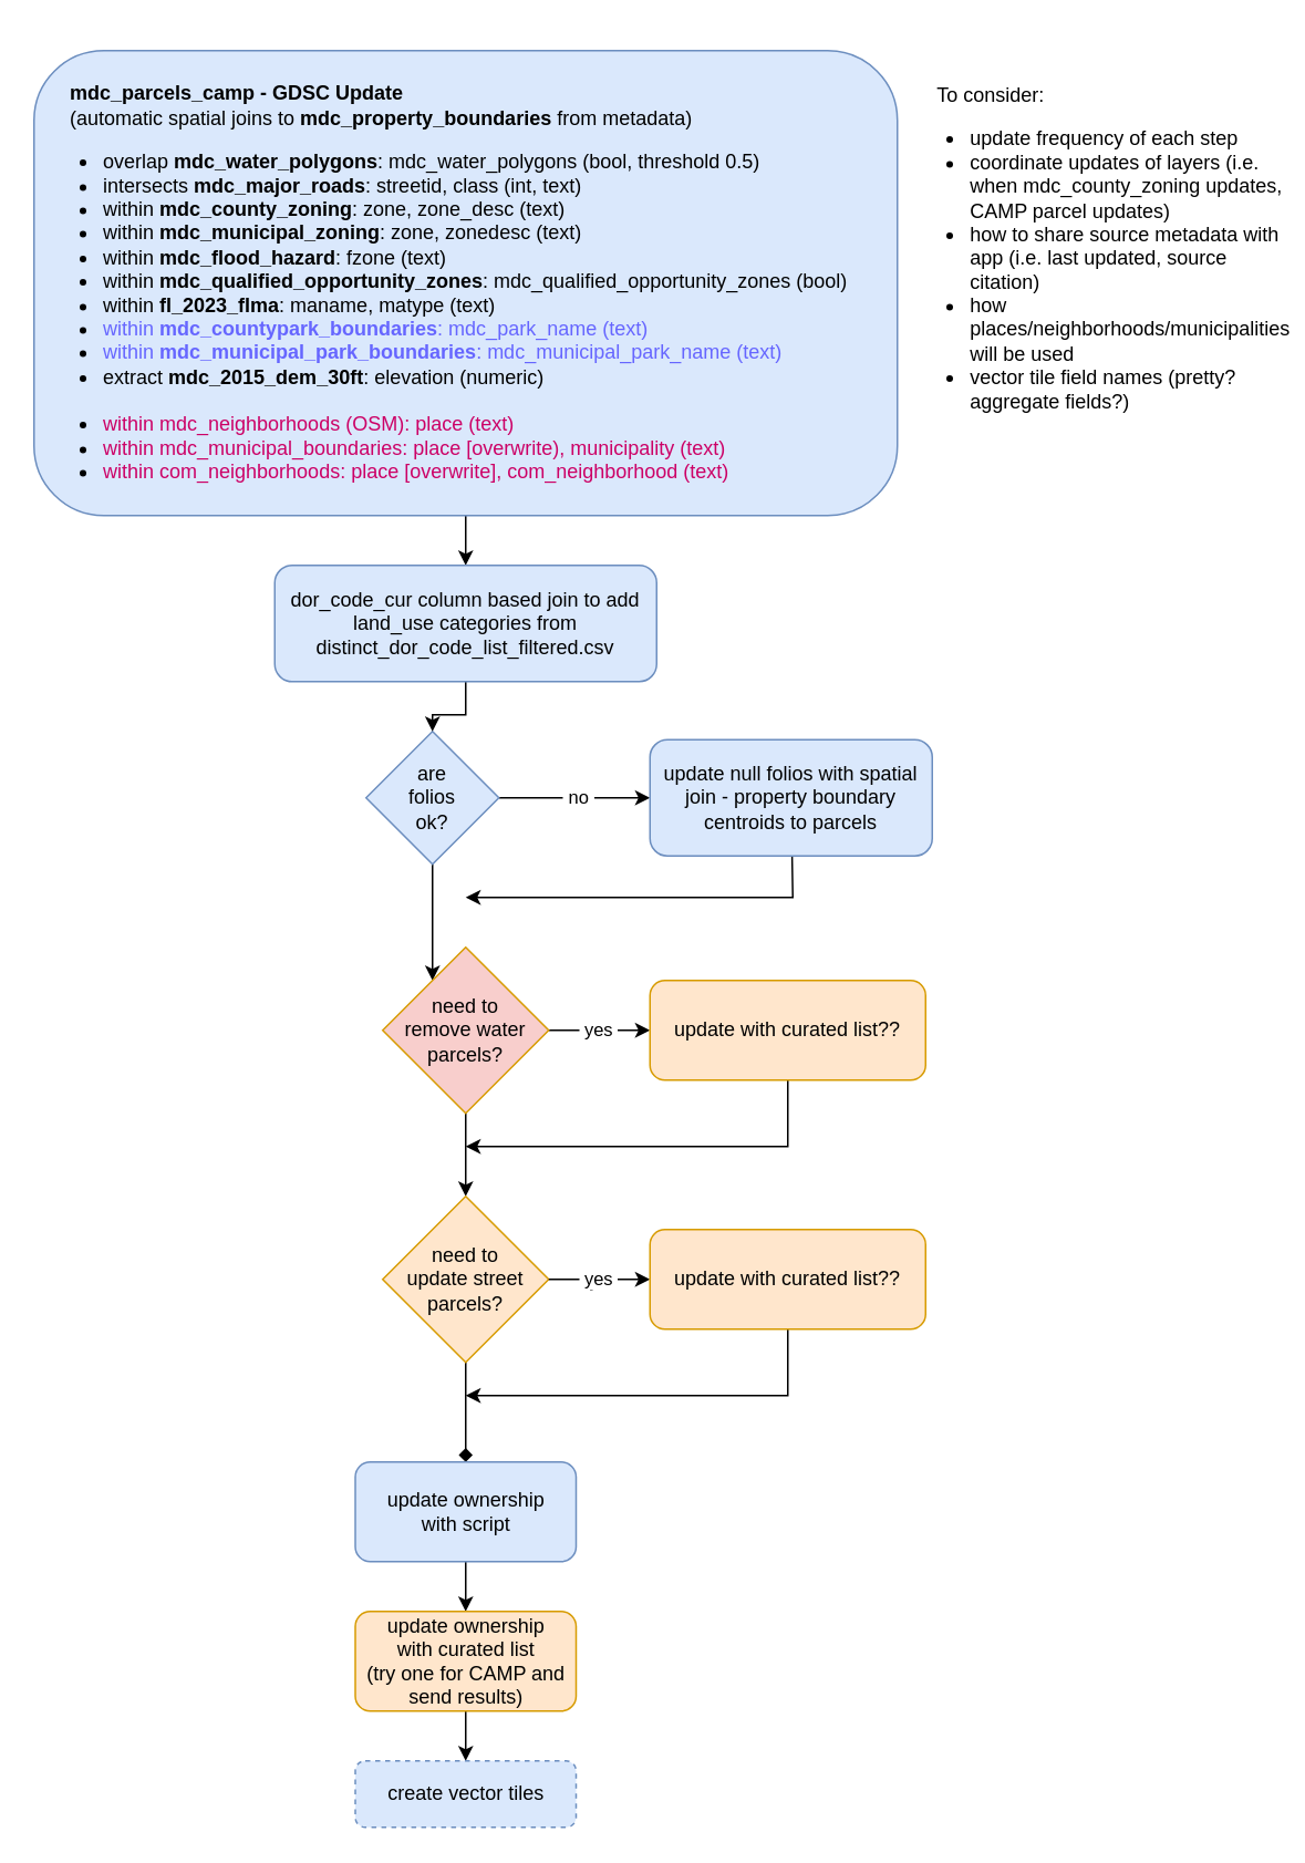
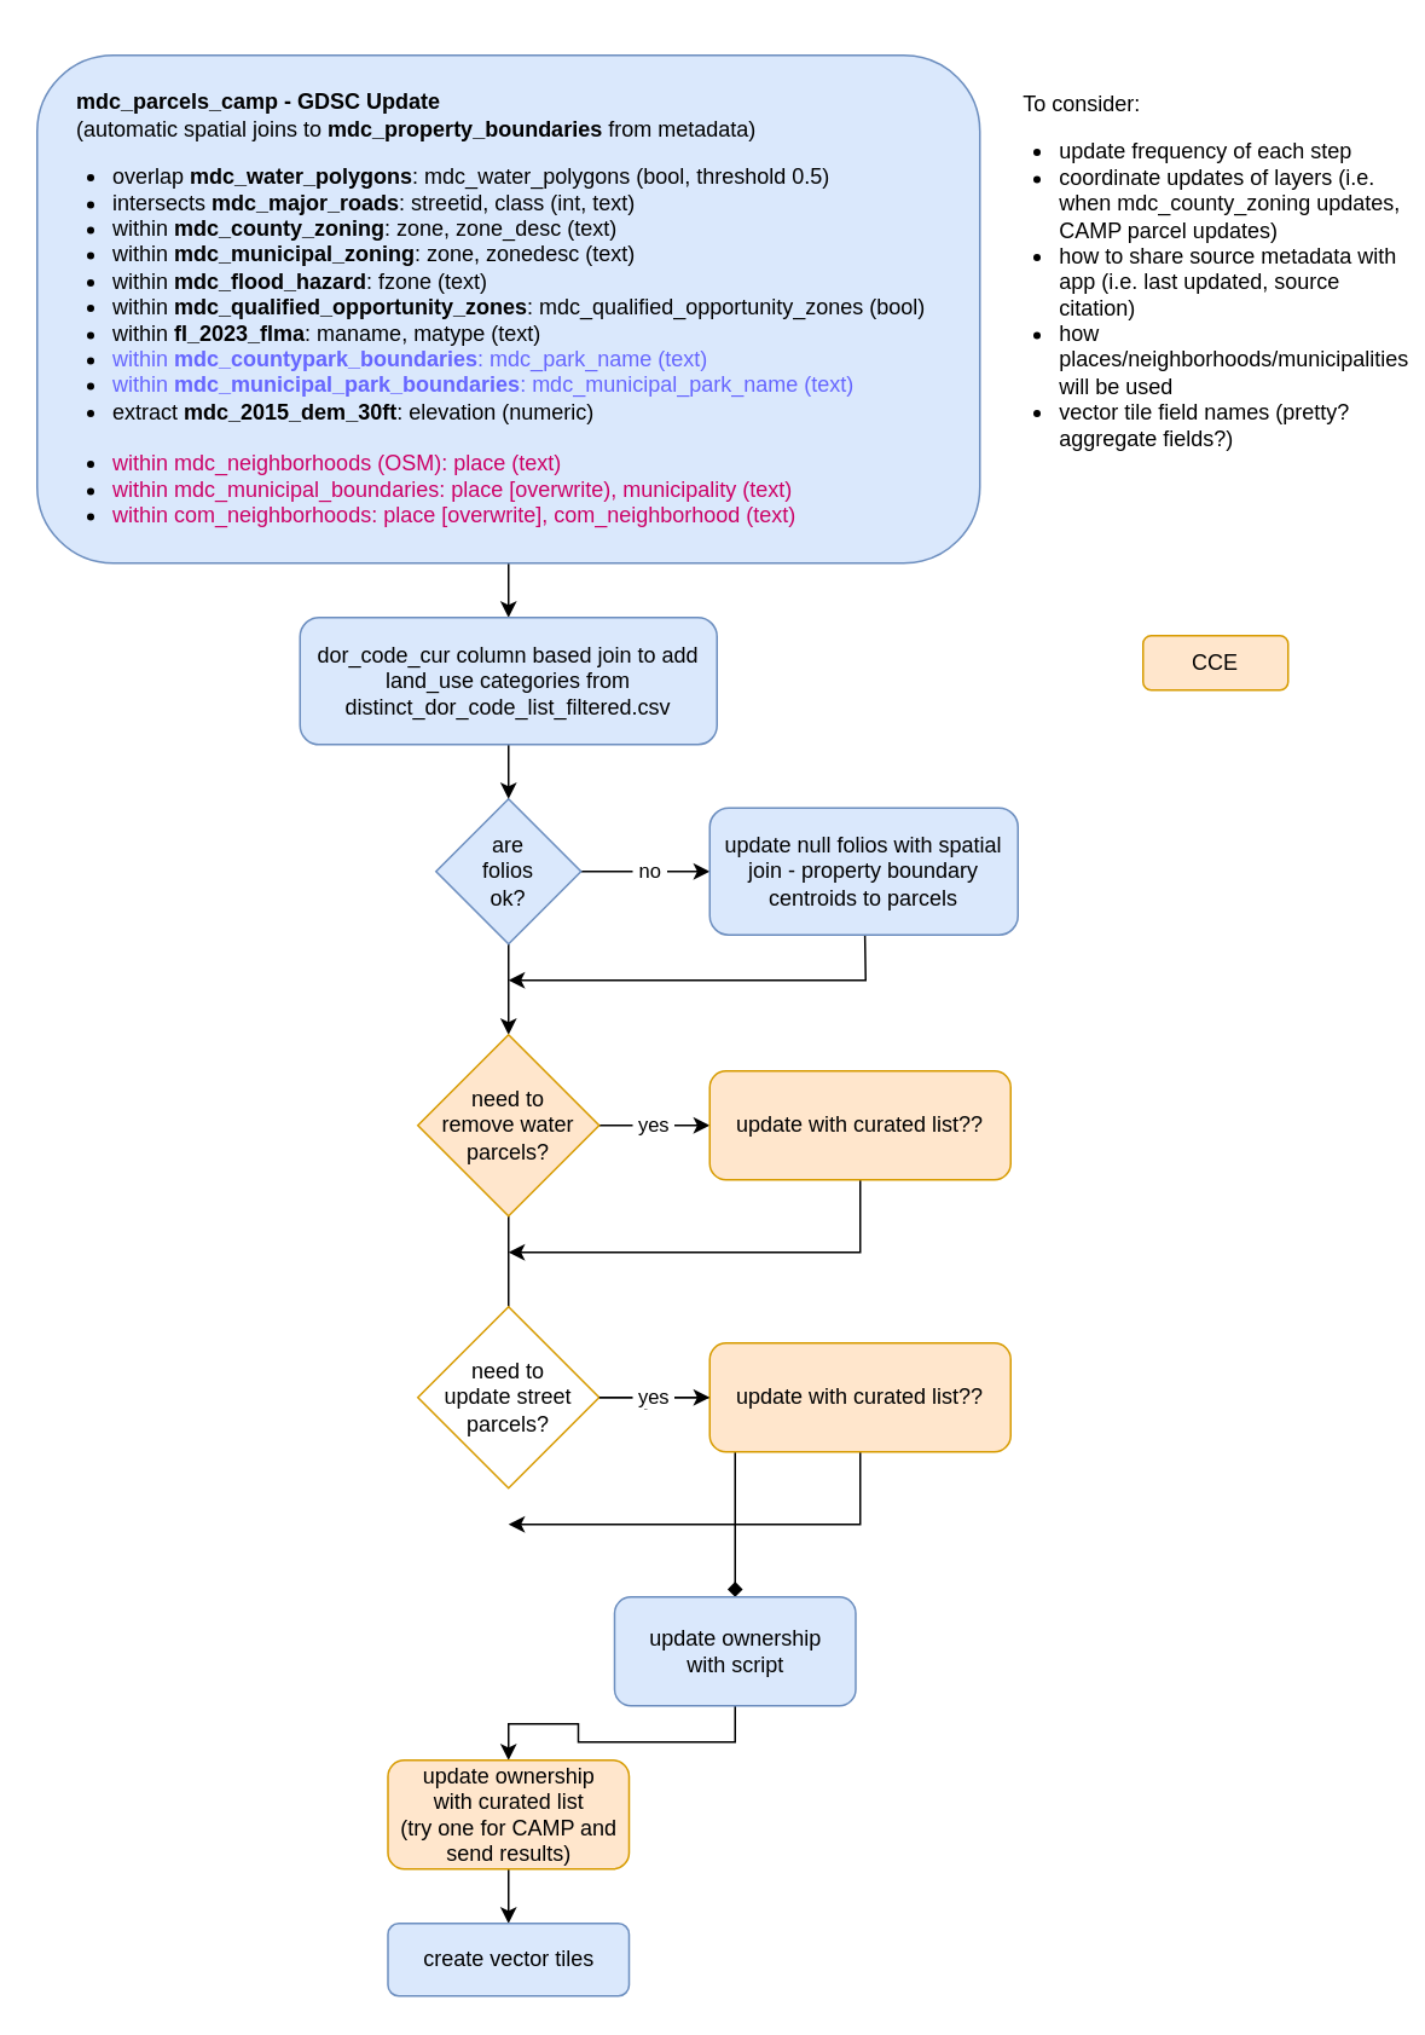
+ <mxCell id="31" value="CCE" style="rounded=1;whiteSpace=wrap;html=1;fillColor=#ffe6cc;strokeColor=#d79b00;" parent="1" vertex="1"><mxGeometry x="630" y="350" width="80" height="30" as="geometry" /></mxCell>
- <mxCell id="7" value="are&lt;div&gt;folios&lt;/div&gt;&lt;div&gt;ok?&lt;/div&gt;" style="rhombus;whiteSpace=wrap;html=1;fillColor=#dae8fc;strokeColor=#6c8ebf;" parent="1" vertex="1"><mxGeometry x="220" y="440" width="80" height="80" as="geometry" /></mxCell>
+ <mxCell id="7" value="are&lt;div&gt;folios&lt;/div&gt;&lt;div&gt;ok?&lt;/div&gt;" style="rhombus;whiteSpace=wrap;html=1;fillColor=#dae8fc;strokeColor=#6c8ebf;" parent="1" vertex="1"><mxGeometry x="240" y="440" width="80" height="80" as="geometry" /></mxCell>
- <mxCell id="13" value="need to&lt;div&gt;remove water&lt;div&gt;parcels?&lt;/div&gt;&lt;/div&gt;" style="rhombus;whiteSpace=wrap;html=1;fillColor=#f8cecc;strokeColor=#d79b00;" parent="1" vertex="1"><mxGeometry x="230" y="570" width="100" height="100" as="geometry" /></mxCell>
+ <mxCell id="13" value="need to&lt;div&gt;remove water&lt;div&gt;parcels?&lt;/div&gt;&lt;/div&gt;" style="rhombus;whiteSpace=wrap;html=1;fillColor=#ffe6cc;strokeColor=#d79b00;" parent="1" vertex="1"><mxGeometry x="230" y="570" width="100" height="100" as="geometry" /></mxCell>
- <mxCell id="12" style="edgeStyle=orthogonalEdgeStyle;rounded=0;orthogonalLoop=1;jettySize=auto;html=1;" parent="1" source="13" target="17" edge="1"><mxGeometry relative="1" as="geometry"><mxPoint x="277" y="730" as="targetPoint" /></mxGeometry></mxCell>
+ <mxCell id="12" style="edgeStyle=orthogonalEdgeStyle;rounded=0;orthogonalLoop=1;jettySize=auto;html=1;endArrow=none;" parent="1" source="13" target="17" edge="1"><mxGeometry relative="1" as="geometry"><mxPoint x="277" y="730" as="targetPoint" /></mxGeometry></mxCell>
- <mxCell id="17" value="need to&lt;div&gt;update street parcels?&lt;/div&gt;" style="rhombus;whiteSpace=wrap;html=1;fillColor=#ffe6cc;strokeColor=#d79b00;" parent="1" vertex="1"><mxGeometry x="230" y="720" width="100" height="100" as="geometry" /></mxCell>
+ <mxCell id="17" value="need to&lt;div&gt;update street parcels?&lt;/div&gt;" style="rhombus;whiteSpace=wrap;html=1;fillColor=#ffffff;strokeColor=#d79b00;" parent="1" vertex="1"><mxGeometry x="230" y="720" width="100" height="100" as="geometry" /></mxCell>
- <mxCell id="27" value="update ownership&lt;div&gt;with script&lt;/div&gt;" style="rounded=1;whiteSpace=wrap;html=1;fillColor=#dae8fc;strokeColor=#6c8ebf;" parent="1" vertex="1"><mxGeometry x="213.5" y="880" width="133" height="60" as="geometry" /></mxCell>
+ <mxCell id="27" value="update ownership&lt;div&gt;with script&lt;/div&gt;" style="rounded=1;whiteSpace=wrap;html=1;fillColor=#dae8fc;strokeColor=#6c8ebf;" parent="1" vertex="1"><mxGeometry x="338.5" y="880" width="133" height="60" as="geometry" /></mxCell>
- <mxCell id="30" value="create vector tiles" style="rounded=1;whiteSpace=wrap;html=1;fillColor=#dae8fc;strokeColor=#6c8ebf;dashed=1;" parent="1" vertex="1"><mxGeometry x="213.5" y="1060" width="133" height="40" as="geometry" /></mxCell>
+ <mxCell id="30" value="create vector tiles" style="rounded=1;whiteSpace=wrap;html=1;fillColor=#dae8fc;strokeColor=#6c8ebf;" parent="1" vertex="1"><mxGeometry x="213.5" y="1060" width="133" height="40" as="geometry" /></mxCell>
